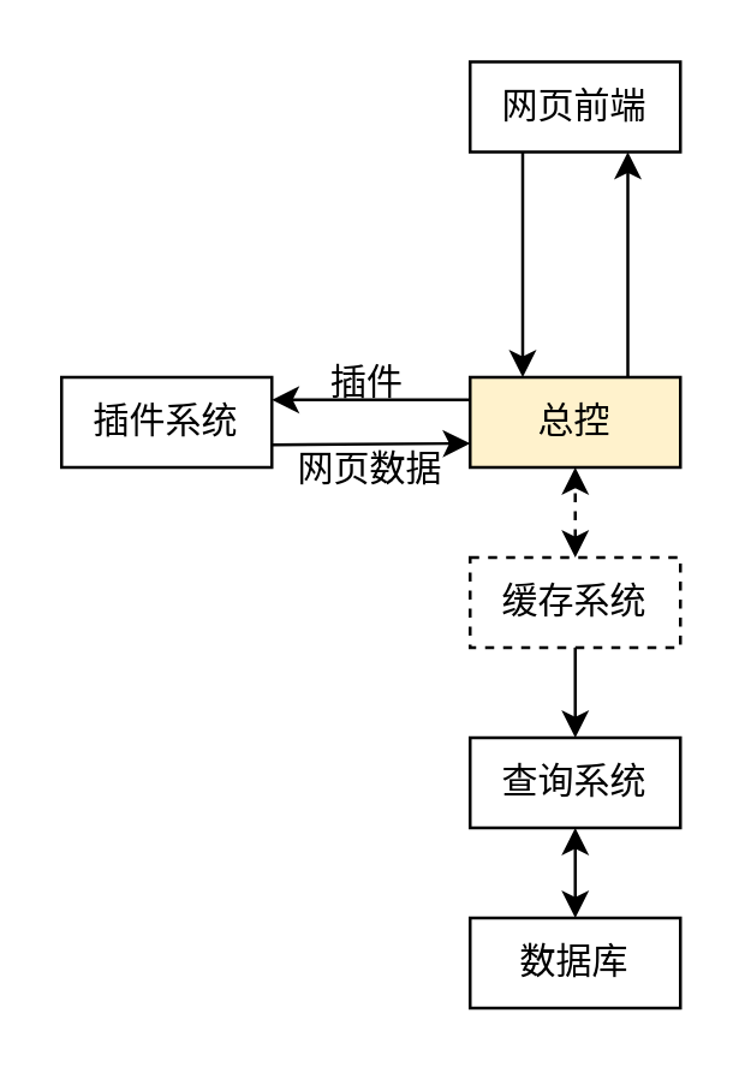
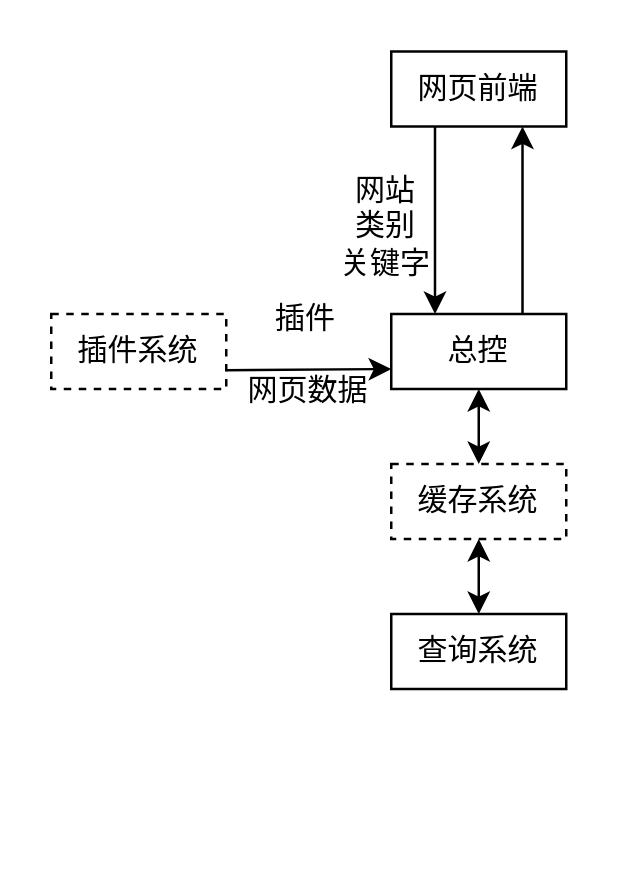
+ <mxCell id="12" value="网站&lt;br&gt;类别&lt;br&gt;关键字" style="text;html=1;strokeColor=none;fillColor=none;align=center;verticalAlign=middle;whiteSpace=wrap;rounded=0;" vertex="1" parent="1"><mxGeometry x="124" y="75" width="60" height="30" as="geometry" /></mxCell>
- <mxCell id="3" value="" style="edgeStyle=orthogonalEdgeStyle;rounded=0;orthogonalLoop=1;jettySize=auto;html=1;entryX=1;entryY=0.25;entryDx=0;entryDy=0;exitX=0;exitY=0.25;exitDx=0;exitDy=0;" edge="1" parent="1" source="4" target="6"><mxGeometry relative="1" as="geometry" /></mxCell>
- <mxCell id="6" value="插件系统" style="rounded=0;whiteSpace=wrap;html=1;" vertex="1" parent="1"><mxGeometry x="20" y="125" width="70" height="30" as="geometry" /></mxCell>
+ <mxCell id="6" value="插件系统" style="rounded=0;whiteSpace=wrap;html=1;dashed=1;" vertex="1" parent="1"><mxGeometry x="20" y="125" width="70" height="30" as="geometry" /></mxCell>
- <mxCell id="4" value="总控" style="rounded=0;whiteSpace=wrap;html=1;fillColor=#fff2cc;" vertex="1" parent="1"><mxGeometry x="156" y="125" width="70" height="30" as="geometry" /></mxCell>
+ <mxCell id="4" value="总控" style="rounded=0;whiteSpace=wrap;html=1;" vertex="1" parent="1"><mxGeometry x="156" y="125" width="70" height="30" as="geometry" /></mxCell>
- <mxCell id="15" value="" style="endArrow=classic;startArrow=classic;html=1;rounded=0;exitX=0.5;exitY=0;exitDx=0;exitDy=0;entryX=0.5;entryY=1;entryDx=0;entryDy=0;dashed=1;" edge="1" parent="1" source="8" target="4"><mxGeometry width="50" height="50" relative="1" as="geometry"><mxPoint x="146" y="175" as="sourcePoint" /><mxPoint x="246" y="165" as="targetPoint" /></mxGeometry></mxCell>
+ <mxCell id="15" value="" style="endArrow=classic;startArrow=classic;html=1;rounded=0;exitX=0.5;exitY=0;exitDx=0;exitDy=0;entryX=0.5;entryY=1;entryDx=0;entryDy=0;" edge="1" parent="1" source="8" target="4"><mxGeometry width="50" height="50" relative="1" as="geometry"><mxPoint x="146" y="175" as="sourcePoint" /><mxPoint x="246" y="165" as="targetPoint" /></mxGeometry></mxCell>
- <mxCell id="16" value="" style="endArrow=none;startArrow=classic;html=1;rounded=0;exitX=0.5;exitY=0;exitDx=0;exitDy=0;entryX=0.5;entryY=1;entryDx=0;entryDy=0;" edge="1" parent="1" source="7" target="8"><mxGeometry width="50" height="50" relative="1" as="geometry"><mxPoint x="146" y="175" as="sourcePoint" /><mxPoint x="196" y="125" as="targetPoint" /></mxGeometry></mxCell>
+ <mxCell id="16" value="" style="endArrow=classic;startArrow=classic;html=1;rounded=0;exitX=0.5;exitY=0;exitDx=0;exitDy=0;entryX=0.5;entryY=1;entryDx=0;entryDy=0;" edge="1" parent="1" source="7" target="8"><mxGeometry width="50" height="50" relative="1" as="geometry"><mxPoint x="146" y="175" as="sourcePoint" /><mxPoint x="196" y="125" as="targetPoint" /></mxGeometry></mxCell>
- <mxCell id="17" value="" style="endArrow=classic;startArrow=classic;html=1;rounded=0;exitX=0.5;exitY=0;exitDx=0;exitDy=0;entryX=0.5;entryY=1;entryDx=0;entryDy=0;" edge="1" parent="1" source="9" target="7"><mxGeometry width="50" height="50" relative="1" as="geometry"><mxPoint x="201" y="255" as="sourcePoint" /><mxPoint x="201" y="225" as="targetPoint" /></mxGeometry></mxCell>
- <mxCell id="9" value="数据库" style="rounded=0;whiteSpace=wrap;html=1;" vertex="1" parent="1"><mxGeometry x="156" y="305" width="70" height="30" as="geometry" /></mxCell>
